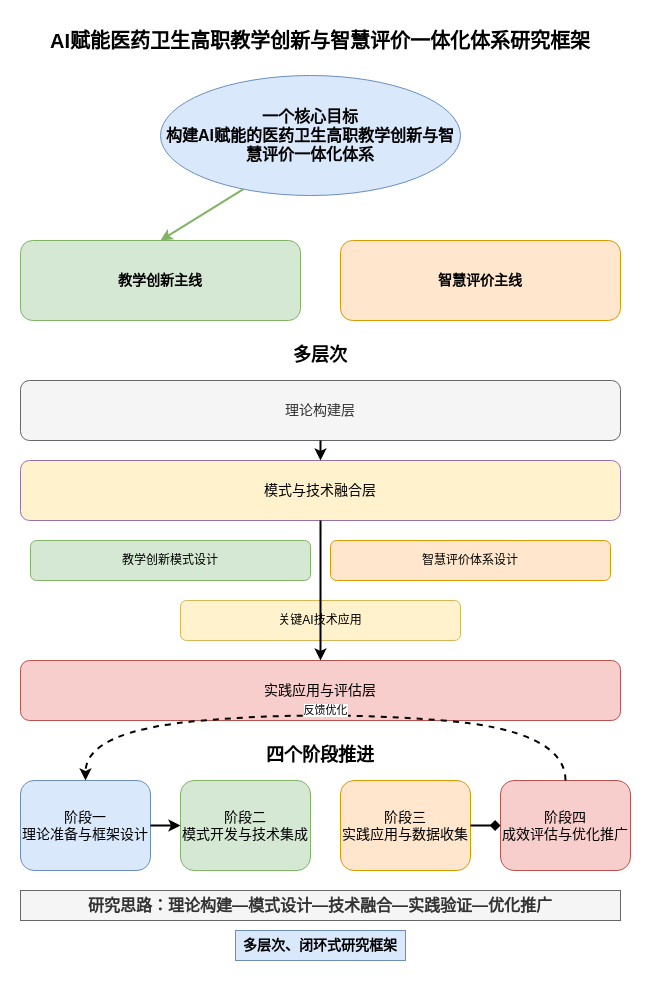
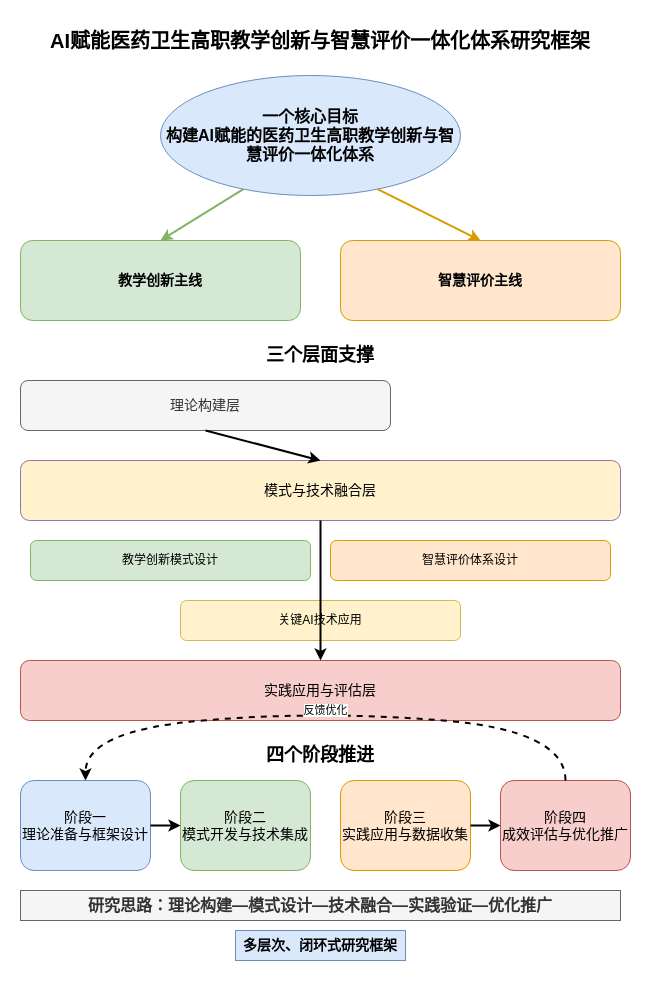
+ <mxCell id="7" value="" style="endArrow=classic;html=1;rounded=0;exitX=0.75;exitY=1;exitDx=0;exitDy=0;entryX=0.5;entryY=0;entryDx=0;entryDy=0;strokeWidth=2;fillColor=#ffe6cc;strokeColor=#d79b00;" parent="1" source="3" target="5" edge="1"><mxGeometry width="50" height="50" relative="1" as="geometry"><mxPoint x="296" y="430" as="sourcePoint" /><mxPoint x="346" y="380" as="targetPoint" /></mxGeometry></mxCell>
- <mxCell id="8" value="多层次" style="text;html=1;strokeColor=none;fillColor=none;align=center;verticalAlign=middle;whiteSpace=wrap;rounded=0;fontSize=18;fontStyle=1" parent="1" vertex="1"><mxGeometry x="235" y="340" width="170" height="30" as="geometry" /></mxCell>
+ <mxCell id="8" value="三个层面支撑" style="text;html=1;strokeColor=none;fillColor=none;align=center;verticalAlign=middle;whiteSpace=wrap;rounded=0;fontSize=18;fontStyle=1" parent="1" vertex="1"><mxGeometry x="235" y="340" width="170" height="30" as="geometry" /></mxCell>
- <mxCell id="9" value="理论构建层" style="rounded=1;whiteSpace=wrap;html=1;fillColor=#f5f5f5;strokeColor=#666666;fontSize=14;fontColor=#333333" parent="1" vertex="1"><mxGeometry x="20" y="380" width="600" height="60" as="geometry" /></mxCell>
+ <mxCell id="9" value="理论构建层" style="rounded=1;whiteSpace=wrap;html=1;fillColor=#f5f5f5;strokeColor=#666666;fontSize=14;fontColor=#333333" parent="1" vertex="1"><mxGeometry x="20" y="380" width="370" height="50" as="geometry" /></mxCell>
- <mxCell id="21" value="" style="endArrow=diamond;html=1;rounded=0;exitX=1;exitY=0.5;exitDx=0;exitDy=0;entryX=0;entryY=0.5;entryDx=0;entryDy=0;strokeWidth=2;" parent="1" source="18" target="19" edge="1"><mxGeometry width="50" height="50" relative="1" as="geometry"><mxPoint x="296" y="630" as="sourcePoint" /><mxPoint x="346" y="580" as="targetPoint" /></mxGeometry></mxCell>
+ <mxCell id="21" value="" style="endArrow=classic;html=1;rounded=0;exitX=1;exitY=0.5;exitDx=0;exitDy=0;entryX=0;entryY=0.5;entryDx=0;entryDy=0;strokeWidth=2;" parent="1" source="18" target="19" edge="1"><mxGeometry width="50" height="50" relative="1" as="geometry"><mxPoint x="296" y="630" as="sourcePoint" /><mxPoint x="346" y="580" as="targetPoint" /></mxGeometry></mxCell>
